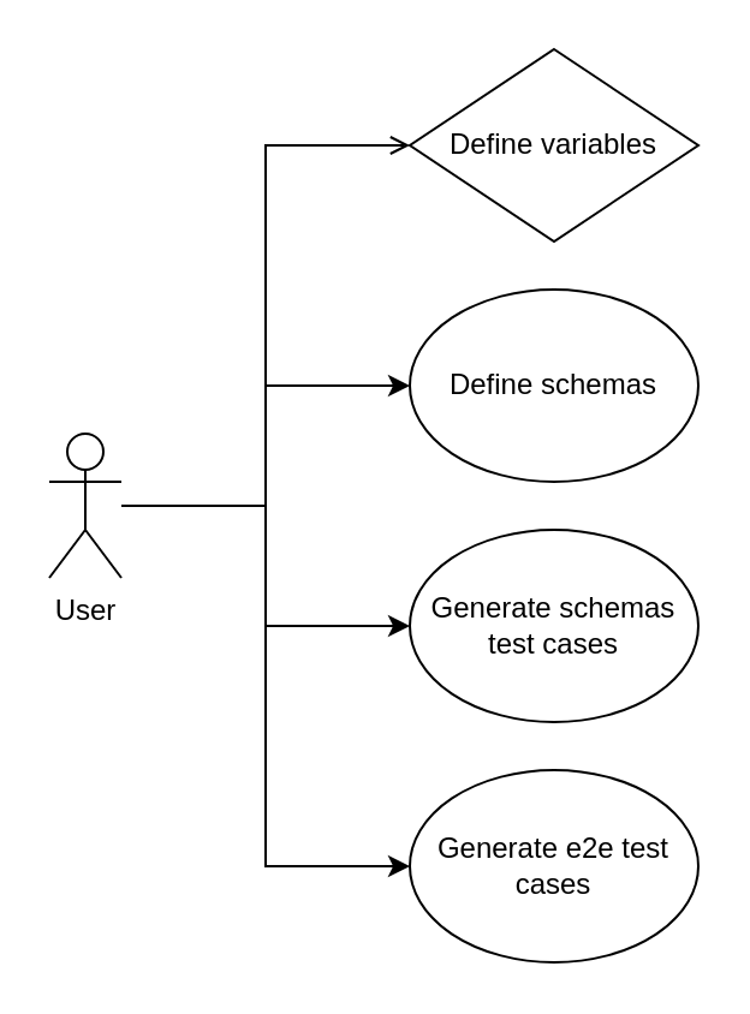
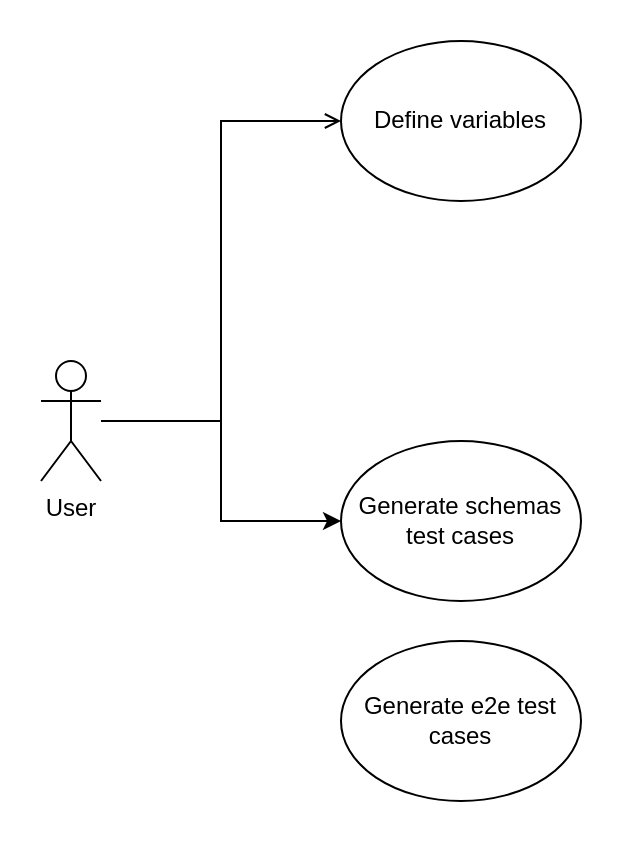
- <mxCell id="7" value="Define variables" style="rhombus;whiteSpace=wrap;html=1;" vertex="1" parent="1"><mxGeometry x="170" y="20" width="120" height="80" as="geometry" /></mxCell>
+ <mxCell id="7" value="Define variables" style="ellipse;whiteSpace=wrap;html=1;" vertex="1" parent="1"><mxGeometry x="170" y="20" width="120" height="80" as="geometry" /></mxCell>
- <mxCell id="3" style="edgeStyle=orthogonalEdgeStyle;rounded=0;orthogonalLoop=1;jettySize=auto;html=1;entryX=0;entryY=0.5;entryDx=0;entryDy=0;" edge="1" parent="1" source="6" target="8"><mxGeometry relative="1" as="geometry" /></mxCell>
- <mxCell id="8" value="Define schemas" style="ellipse;whiteSpace=wrap;html=1;" vertex="1" parent="1"><mxGeometry x="170" y="120" width="120" height="80" as="geometry" /></mxCell>
- <mxCell id="5" style="edgeStyle=orthogonalEdgeStyle;rounded=0;orthogonalLoop=1;jettySize=auto;html=1;entryX=0;entryY=0.5;entryDx=0;entryDy=0;" edge="1" parent="1" source="6" target="10"><mxGeometry relative="1" as="geometry" /></mxCell>
